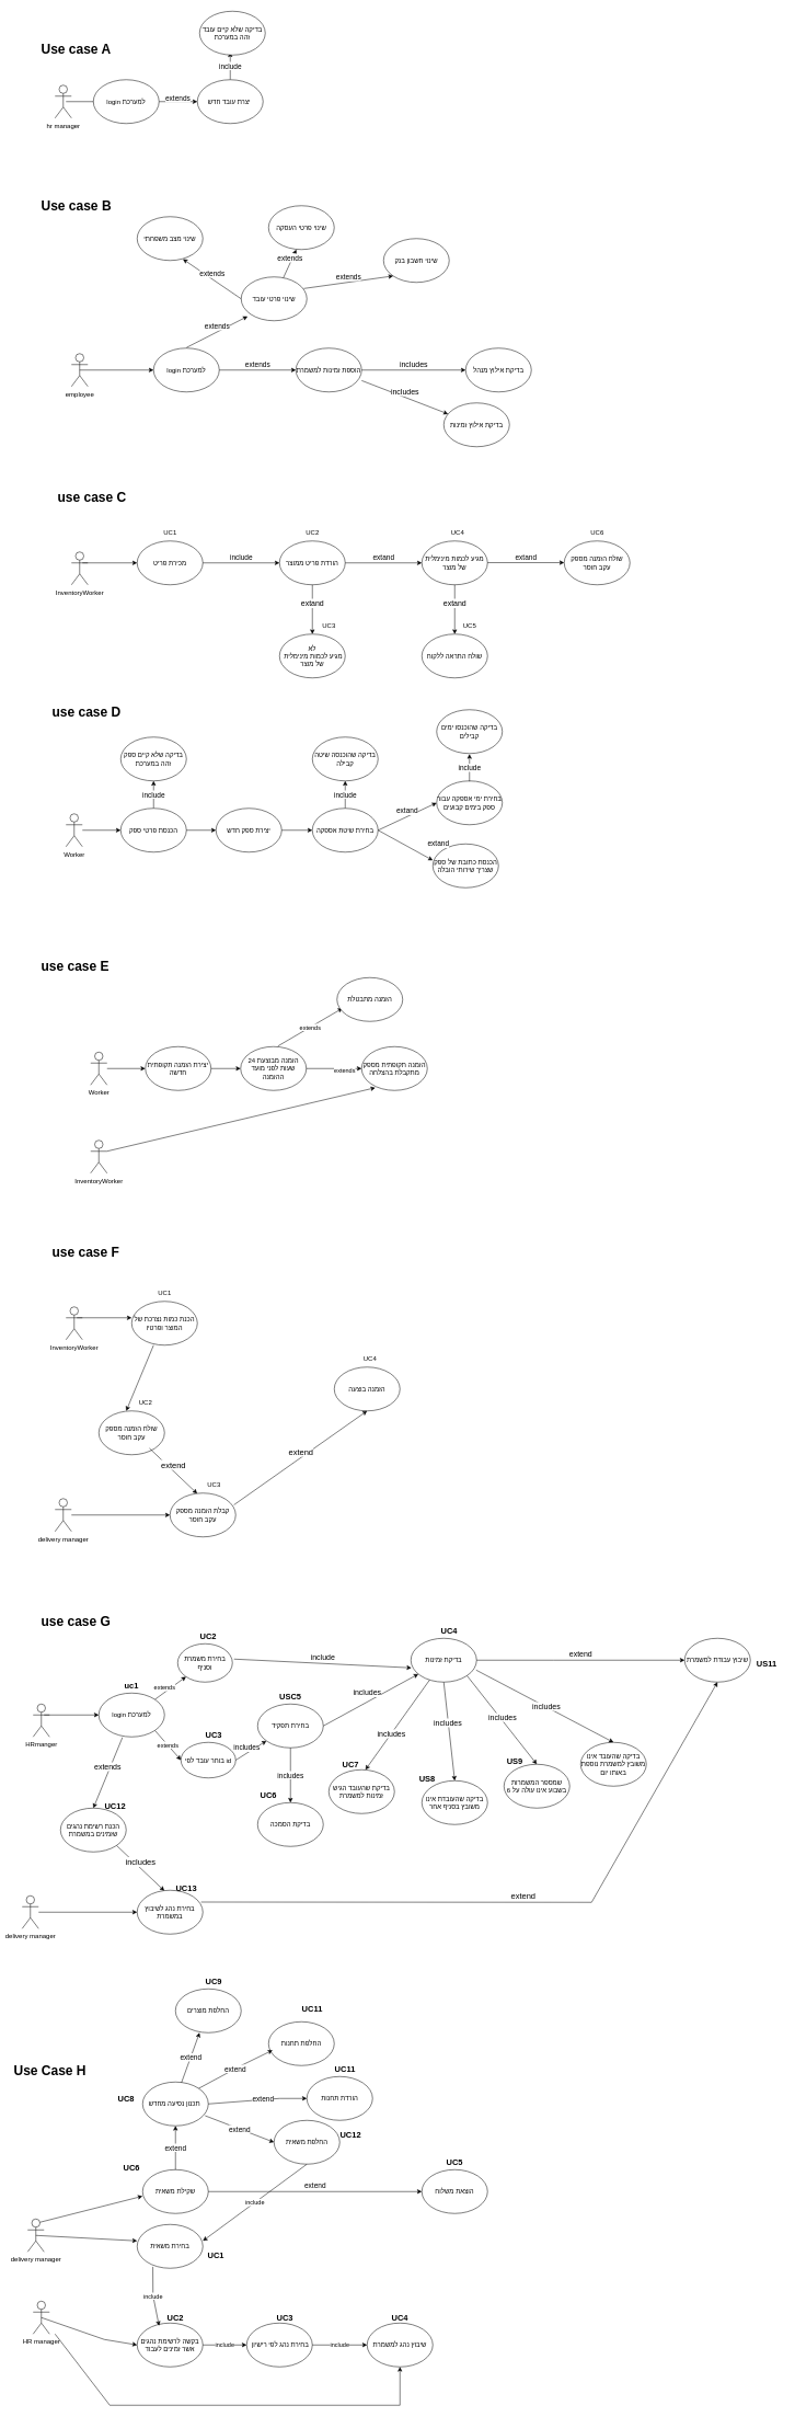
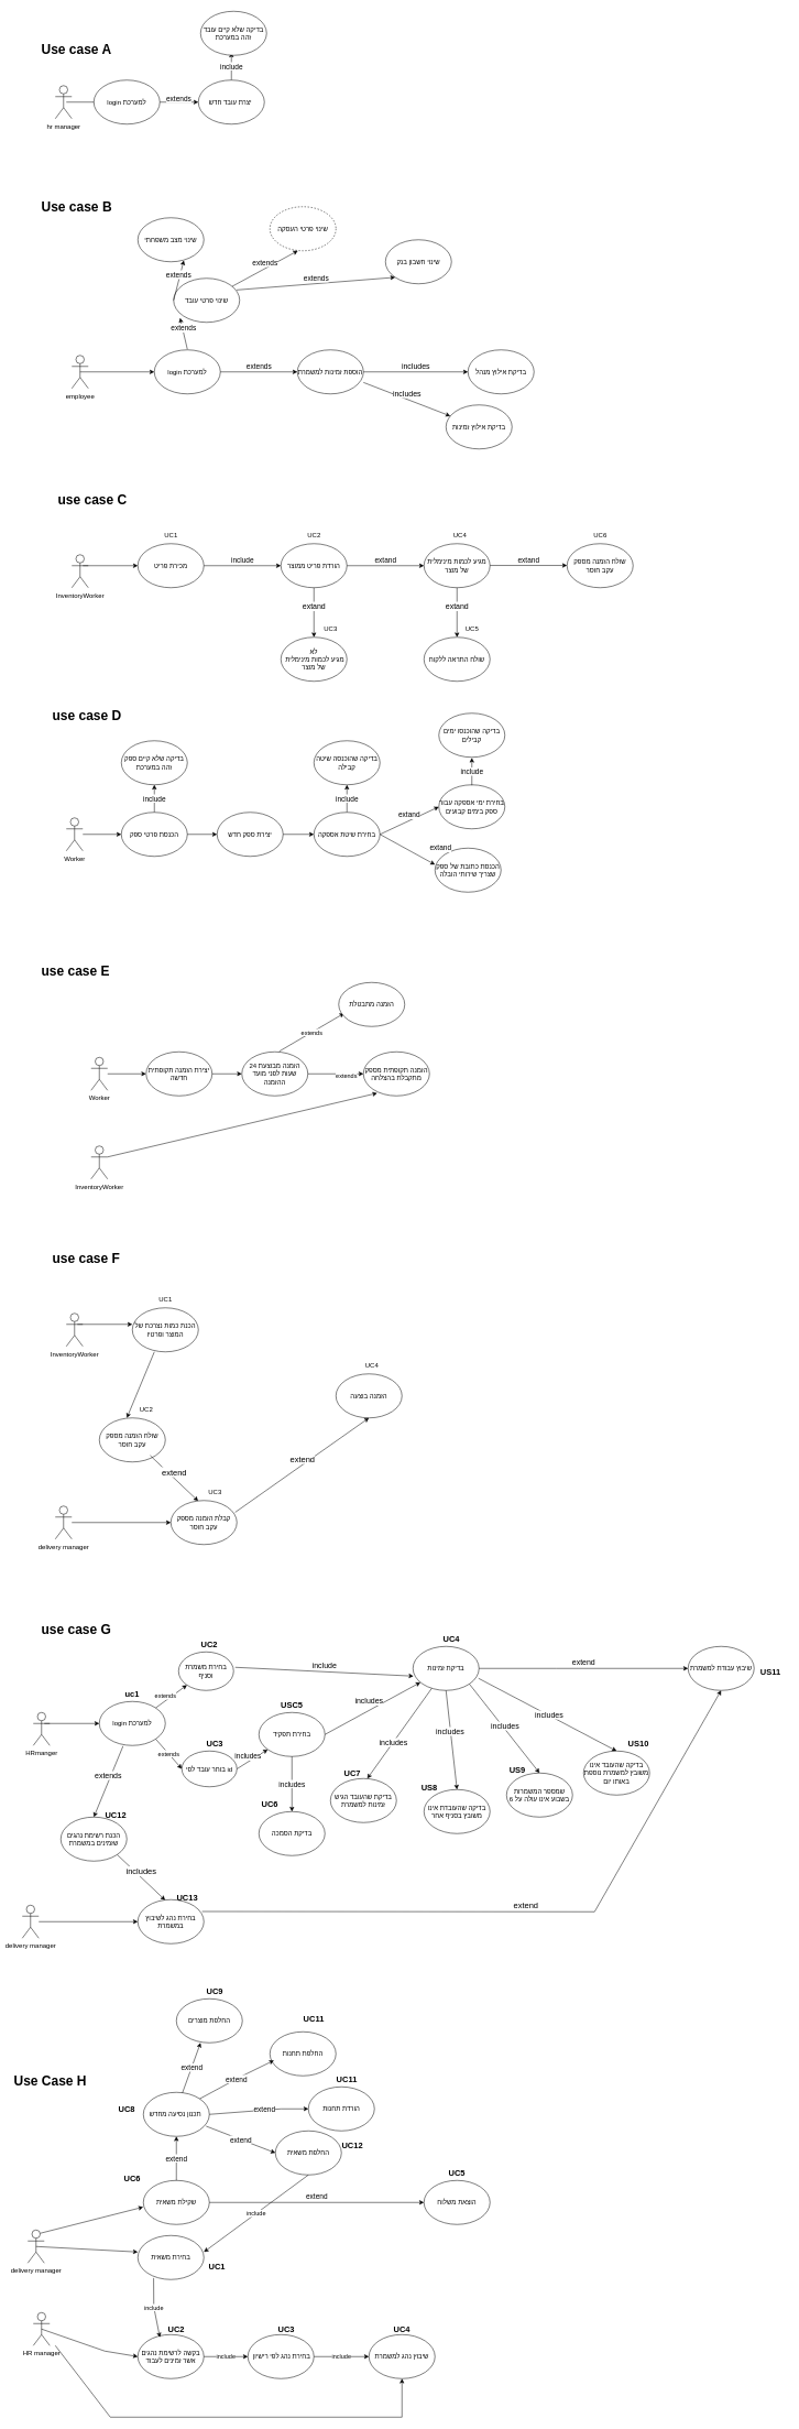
- <mxCell id="172" value="שינוי פרטי העסקה" style="ellipse;whiteSpace=wrap;html=1;" vertex="1" parent="1"><mxGeometry x="490" y="375" width="120" height="80" as="geometry" /></mxCell>
+ <mxCell id="172" value="שינוי פרטי העסקה" style="ellipse;whiteSpace=wrap;html=1;dashed=1;" vertex="1" parent="1"><mxGeometry x="490" y="375" width="120" height="80" as="geometry" /></mxCell>
- <mxCell id="168" value="שינוי פרטי עובד" style="ellipse;whiteSpace=wrap;html=1;" vertex="1" parent="1"><mxGeometry x="440" y="505" width="120" height="80" as="geometry" /></mxCell>
+ <mxCell id="168" value="שינוי פרטי עובד" style="ellipse;whiteSpace=wrap;html=1;" vertex="1" parent="1"><mxGeometry x="315" y="505" width="120" height="80" as="geometry" /></mxCell>
+ <mxCell id="125" value="US10" style="text;html=1;strokeColor=none;fillColor=none;align=center;verticalAlign=middle;whiteSpace=wrap;rounded=0;fontSize=15;fontStyle=1" vertex="1" parent="1"><mxGeometry x="1130" y="3150" width="60" height="30" as="geometry" /></mxCell>
